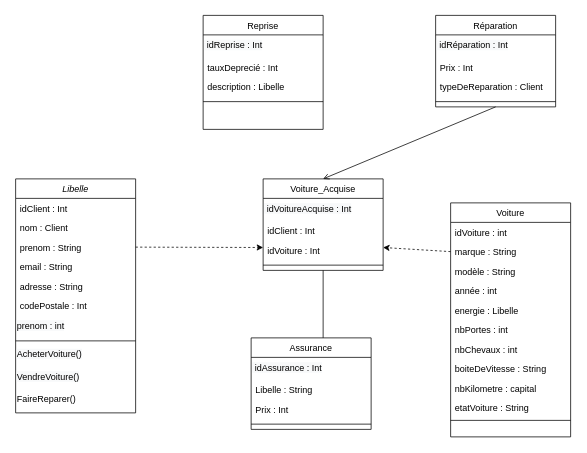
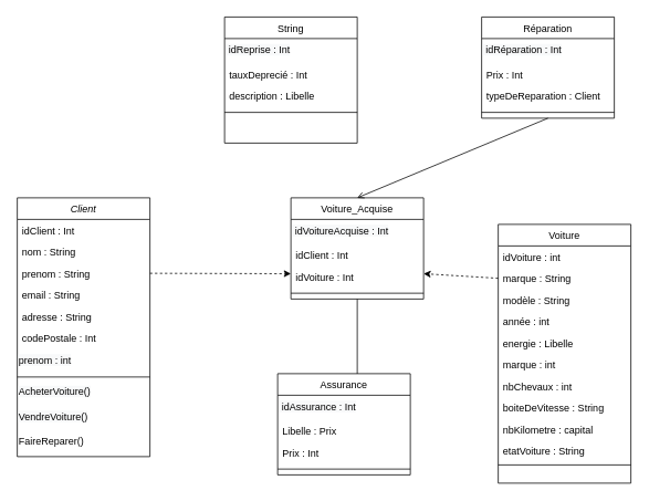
- <mxCell id="45" value="Reprise" style="swimlane;fontStyle=0;align=center;verticalAlign=top;childLayout=stackLayout;horizontal=1;startSize=26;horizontalStack=0;resizeParent=1;resizeLast=0;collapsible=1;marginBottom=0;rounded=0;shadow=0;strokeWidth=1;" vertex="1" parent="1"><mxGeometry x="270" y="20" width="160" height="152" as="geometry"><mxRectangle x="130" y="380" width="160" height="26" as="alternateBounds" /></mxGeometry></mxCell>
+ <mxCell id="45" value="String" style="swimlane;fontStyle=0;align=center;verticalAlign=top;childLayout=stackLayout;horizontal=1;startSize=26;horizontalStack=0;resizeParent=1;resizeLast=0;collapsible=1;marginBottom=0;rounded=0;shadow=0;strokeWidth=1;" vertex="1" parent="1"><mxGeometry x="270" y="20" width="160" height="152" as="geometry"><mxRectangle x="130" y="380" width="160" height="26" as="alternateBounds" /></mxGeometry></mxCell>
- <mxCell id="2" value="Libelle" style="swimlane;fontStyle=2;align=center;verticalAlign=top;childLayout=stackLayout;horizontal=1;startSize=26;horizontalStack=0;resizeParent=1;resizeLast=0;collapsible=1;marginBottom=0;rounded=0;shadow=0;strokeWidth=1;" parent="1" vertex="1"><mxGeometry x="20" y="238" width="160" height="312" as="geometry"><mxRectangle x="230" y="140" width="160" height="26" as="alternateBounds" /></mxGeometry></mxCell>
+ <mxCell id="2" value="Client" style="swimlane;fontStyle=2;align=center;verticalAlign=top;childLayout=stackLayout;horizontal=1;startSize=26;horizontalStack=0;resizeParent=1;resizeLast=0;collapsible=1;marginBottom=0;rounded=0;shadow=0;strokeWidth=1;" parent="1" vertex="1"><mxGeometry x="20" y="238" width="160" height="312" as="geometry"><mxRectangle x="230" y="140" width="160" height="26" as="alternateBounds" /></mxGeometry></mxCell>
- <mxCell id="4" value="nom : Client" style="text;align=left;verticalAlign=top;spacingLeft=4;spacingRight=4;overflow=hidden;rotatable=0;points=[[0,0.5],[1,0.5]];portConstraint=eastwest;" parent="2" vertex="1"><mxGeometry y="52" width="160" height="26" as="geometry" /></mxCell>
+ <mxCell id="4" value="nom : String" style="text;align=left;verticalAlign=top;spacingLeft=4;spacingRight=4;overflow=hidden;rotatable=0;points=[[0,0.5],[1,0.5]];portConstraint=eastwest;" parent="2" vertex="1"><mxGeometry y="52" width="160" height="26" as="geometry" /></mxCell>
- <mxCell id="22" value="nbPortes : int" style="text;align=left;verticalAlign=top;spacingLeft=4;spacingRight=4;overflow=hidden;rotatable=0;points=[[0,0.5],[1,0.5]];portConstraint=eastwest;rounded=0;shadow=0;html=0;" parent="16" vertex="1"><mxGeometry y="156" width="160" height="26" as="geometry" /></mxCell>
+ <mxCell id="22" value="marque : int" style="text;align=left;verticalAlign=top;spacingLeft=4;spacingRight=4;overflow=hidden;rotatable=0;points=[[0,0.5],[1,0.5]];portConstraint=eastwest;rounded=0;shadow=0;html=0;" parent="16" vertex="1"><mxGeometry y="156" width="160" height="26" as="geometry" /></mxCell>
- <mxCell id="35" value="Libelle : String" style="text;align=left;verticalAlign=top;spacingLeft=4;spacingRight=4;overflow=hidden;rotatable=0;points=[[0,0.5],[1,0.5]];portConstraint=eastwest;rounded=0;shadow=0;html=0;" vertex="1" parent="33"><mxGeometry y="56" width="160" height="26" as="geometry" /></mxCell>
+ <mxCell id="35" value="Libelle : Prix" style="text;align=left;verticalAlign=top;spacingLeft=4;spacingRight=4;overflow=hidden;rotatable=0;points=[[0,0.5],[1,0.5]];portConstraint=eastwest;rounded=0;shadow=0;html=0;" vertex="1" parent="33"><mxGeometry y="56" width="160" height="26" as="geometry" /></mxCell>
